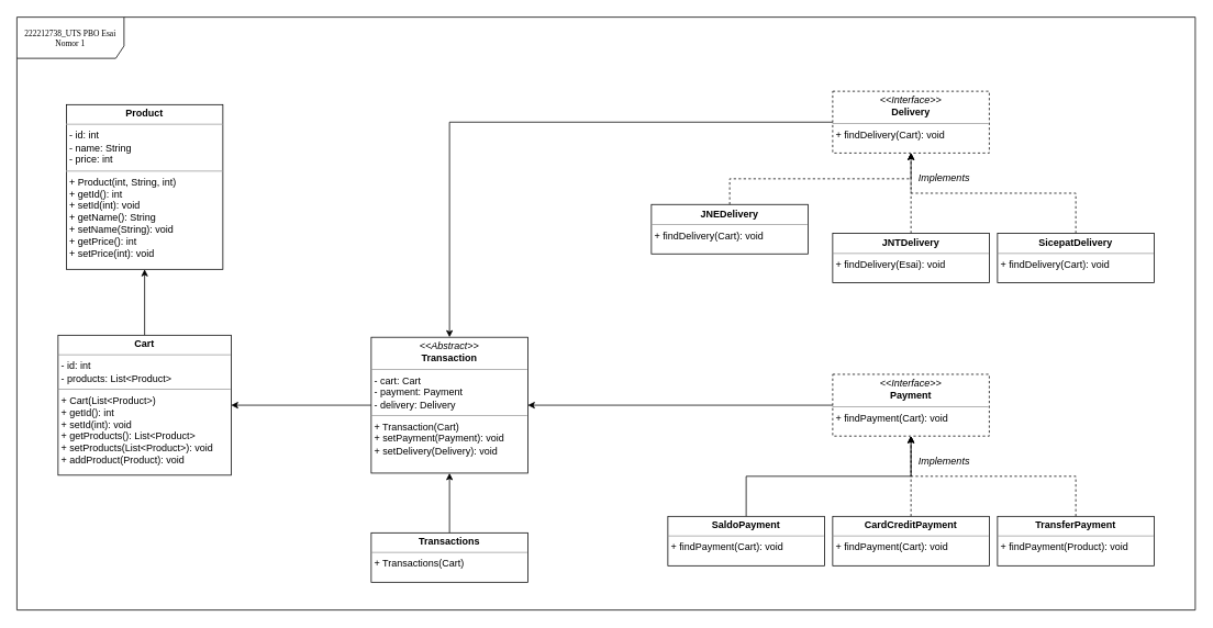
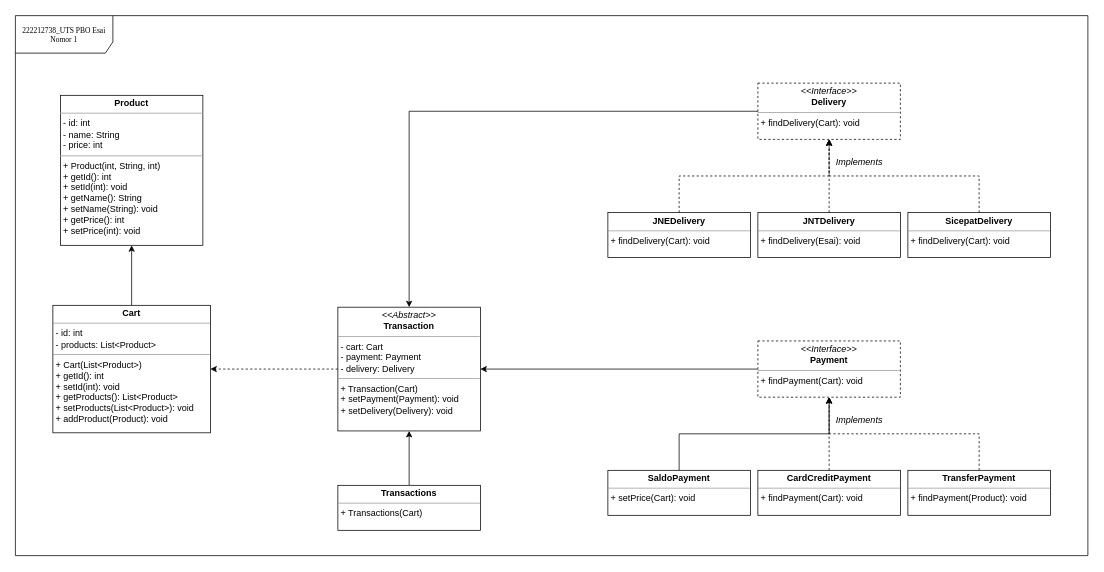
- <mxCell id="19" style="edgeStyle=orthogonalEdgeStyle;rounded=0;orthogonalLoop=1;jettySize=auto;html=1;exitX=0.5;exitY=0;exitDx=0;exitDy=0;entryX=0.5;entryY=1;entryDx=0;entryDy=0;dashed=1;endArrow=open;" edge="1" parent="1" source="20" target="18"><mxGeometry relative="1" as="geometry" /></mxCell>
+ <mxCell id="19" style="edgeStyle=orthogonalEdgeStyle;rounded=0;orthogonalLoop=1;jettySize=auto;html=1;exitX=0.5;exitY=0;exitDx=0;exitDy=0;entryX=0.5;entryY=1;entryDx=0;entryDy=0;dashed=1;" edge="1" parent="1" source="20" target="18"><mxGeometry relative="1" as="geometry" /></mxCell>
- <mxCell id="22" value="&lt;p style=&quot;margin:0px;margin-top:4px;text-align:center;&quot;&gt;&lt;b&gt;JNEDelivery&lt;/b&gt;&lt;/p&gt;&lt;hr size=&quot;1&quot;&gt;&lt;p style=&quot;margin:0px;margin-left:4px;&quot;&gt;+ findDelivery(Cart): void&lt;/p&gt;" style="verticalAlign=top;align=left;overflow=fill;fontSize=12;fontFamily=Helvetica;html=1;rounded=0;shadow=0;comic=0;labelBackgroundColor=none;strokeWidth=1" vertex="1" parent="1"><mxGeometry x="790" y="247.5" width="190" height="60" as="geometry" /></mxCell>
+ <mxCell id="22" value="&lt;p style=&quot;margin:0px;margin-top:4px;text-align:center;&quot;&gt;&lt;b&gt;JNEDelivery&lt;/b&gt;&lt;/p&gt;&lt;hr size=&quot;1&quot;&gt;&lt;p style=&quot;margin:0px;margin-left:4px;&quot;&gt;+ findDelivery(Cart): void&lt;/p&gt;" style="verticalAlign=top;align=left;overflow=fill;fontSize=12;fontFamily=Helvetica;html=1;rounded=0;shadow=0;comic=0;labelBackgroundColor=none;strokeWidth=1" vertex="1" parent="1"><mxGeometry x="810" y="282.5" width="190" height="60" as="geometry" /></mxCell>
- <mxCell id="6" style="edgeStyle=orthogonalEdgeStyle;rounded=0;orthogonalLoop=1;jettySize=auto;html=1;entryX=1;entryY=0.5;entryDx=0;entryDy=0;" edge="1" parent="1" source="7" target="5"><mxGeometry relative="1" as="geometry" /></mxCell>
+ <mxCell id="6" style="edgeStyle=orthogonalEdgeStyle;rounded=0;orthogonalLoop=1;jettySize=auto;html=1;entryX=1;entryY=0.5;entryDx=0;entryDy=0;dashed=1;" edge="1" parent="1" source="7" target="5"><mxGeometry relative="1" as="geometry" /></mxCell>
- <mxCell id="13" value="&lt;p style=&quot;margin:0px;margin-top:4px;text-align:center;&quot;&gt;&lt;b&gt;SaldoPayment&lt;/b&gt;&lt;/p&gt;&lt;hr size=&quot;1&quot;&gt;&lt;p style=&quot;margin:0px;margin-left:4px;&quot;&gt;+ findPayment(Cart): void&lt;/p&gt;" style="verticalAlign=top;align=left;overflow=fill;fontSize=12;fontFamily=Helvetica;html=1;rounded=0;shadow=0;comic=0;labelBackgroundColor=none;strokeWidth=1" vertex="1" parent="1"><mxGeometry x="810" y="626.25" width="190" height="60" as="geometry" /></mxCell>
+ <mxCell id="13" value="&lt;p style=&quot;margin:0px;margin-top:4px;text-align:center;&quot;&gt;&lt;b&gt;SaldoPayment&lt;/b&gt;&lt;/p&gt;&lt;hr size=&quot;1&quot;&gt;&lt;p style=&quot;margin:0px;margin-left:4px;&quot;&gt;+ setPrice(Cart): void&lt;/p&gt;" style="verticalAlign=top;align=left;overflow=fill;fontSize=12;fontFamily=Helvetica;html=1;rounded=0;shadow=0;comic=0;labelBackgroundColor=none;strokeWidth=1" vertex="1" parent="1"><mxGeometry x="810" y="626.25" width="190" height="60" as="geometry" /></mxCell>
